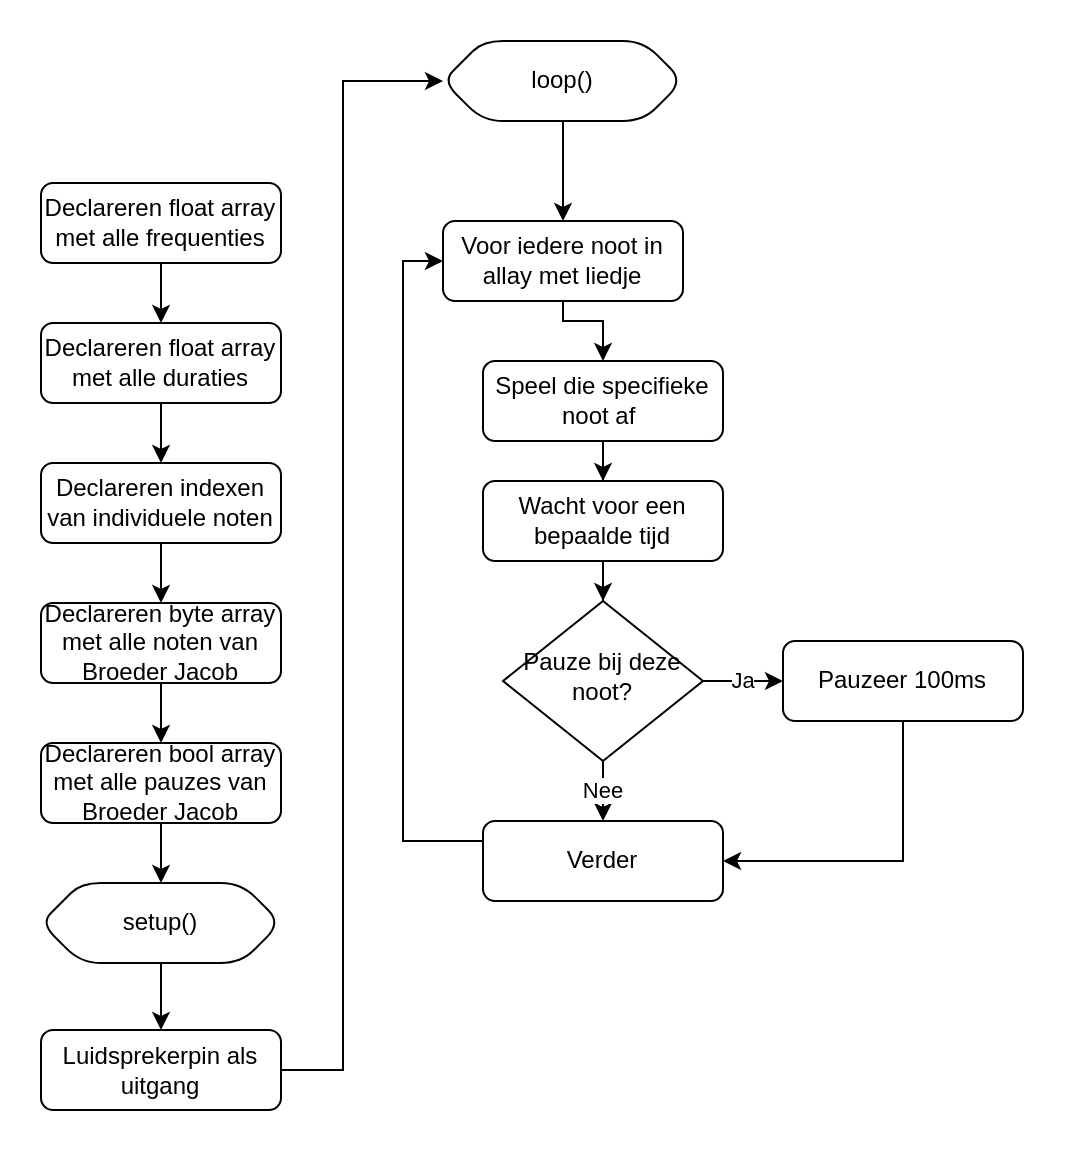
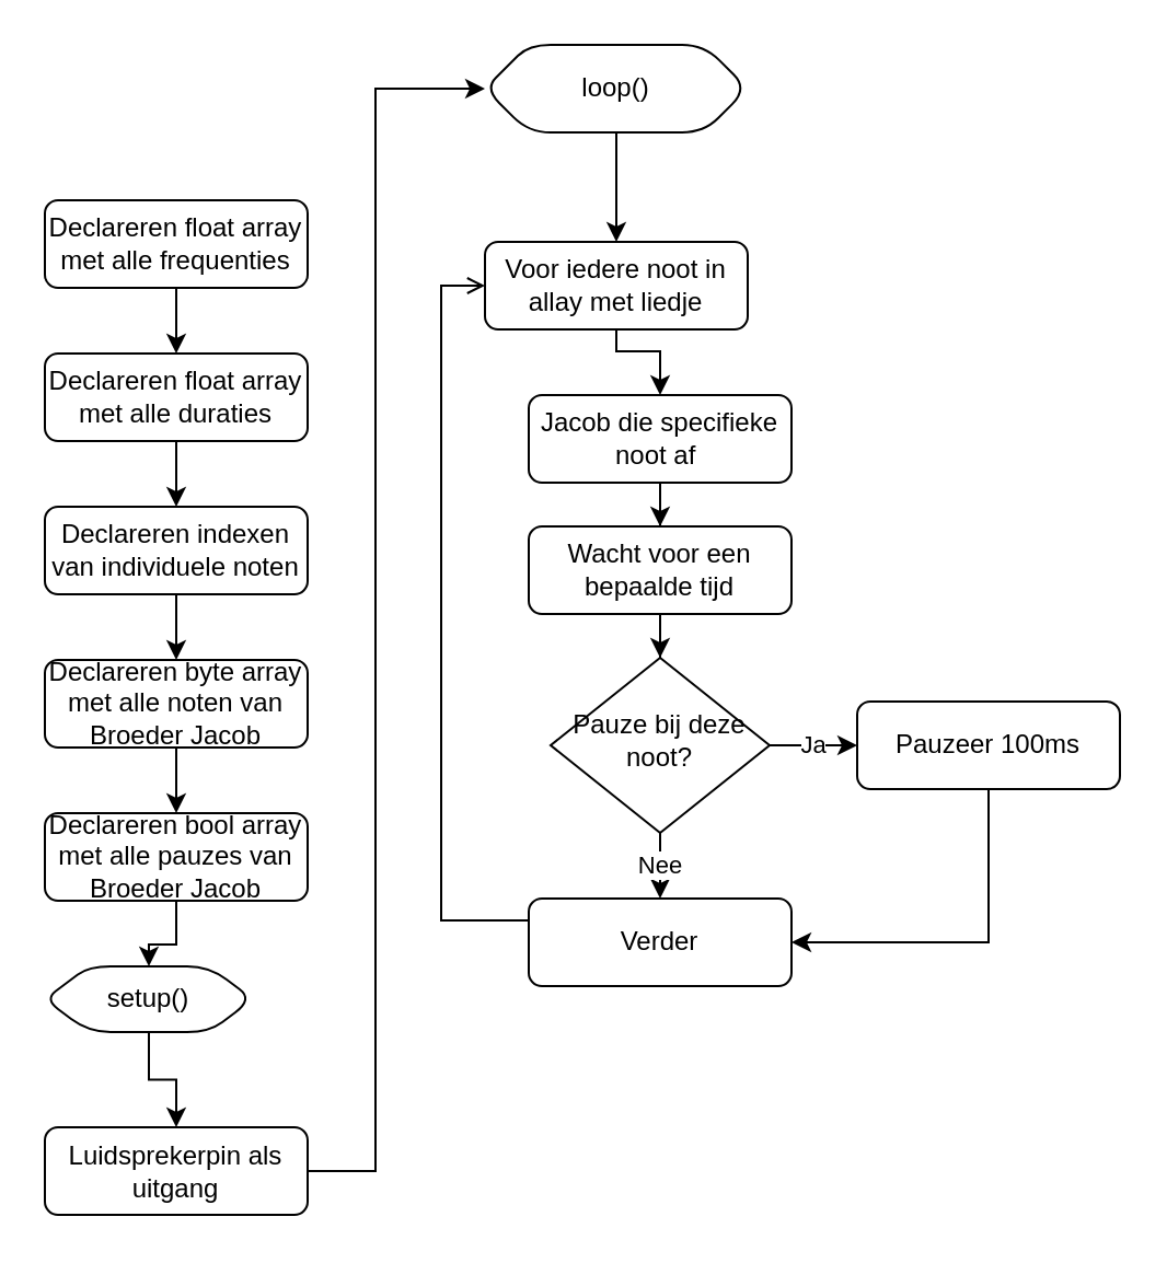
- <mxCell id="26" style="edgeStyle=orthogonalEdgeStyle;rounded=0;orthogonalLoop=1;jettySize=auto;html=1;entryX=0;entryY=0.5;entryDx=0;entryDy=0;" parent="1" source="27" target="13" edge="1"><mxGeometry relative="1" as="geometry"><Array as="points"><mxPoint x="201" y="420" /><mxPoint x="201" y="130" /></Array></mxGeometry></mxCell>
+ <mxCell id="26" style="edgeStyle=orthogonalEdgeStyle;rounded=0;orthogonalLoop=1;jettySize=auto;html=1;entryX=0;entryY=0.5;entryDx=0;entryDy=0;endArrow=open;" parent="1" source="27" target="13" edge="1"><mxGeometry relative="1" as="geometry"><Array as="points"><mxPoint x="201" y="420" /><mxPoint x="201" y="130" /></Array></mxGeometry></mxCell>
- <mxCell id="15" value="Speel die specifieke noot af&amp;nbsp;" style="rounded=1;whiteSpace=wrap;html=1;fontSize=12;glass=0;strokeWidth=1;shadow=0;" parent="1" vertex="1"><mxGeometry x="241" y="180" width="120" height="40" as="geometry" /></mxCell>
+ <mxCell id="15" value="Jacob die specifieke noot af&amp;nbsp;" style="rounded=1;whiteSpace=wrap;html=1;fontSize=12;glass=0;strokeWidth=1;shadow=0;" parent="1" vertex="1"><mxGeometry x="241" y="180" width="120" height="40" as="geometry" /></mxCell>
- <mxCell id="29" value="setup()" style="shape=hexagon;perimeter=hexagonPerimeter2;whiteSpace=wrap;html=1;fixedSize=1;rounded=1;glass=0;strokeWidth=1;shadow=0;" vertex="1" parent="1"><mxGeometry x="20" y="441" width="120" height="40" as="geometry" /></mxCell>
+ <mxCell id="29" value="setup()" style="shape=hexagon;perimeter=hexagonPerimeter2;whiteSpace=wrap;html=1;fixedSize=1;rounded=1;glass=0;strokeWidth=1;shadow=0;" vertex="1" parent="1"><mxGeometry x="20" y="441" width="95" height="30" as="geometry" /></mxCell>
